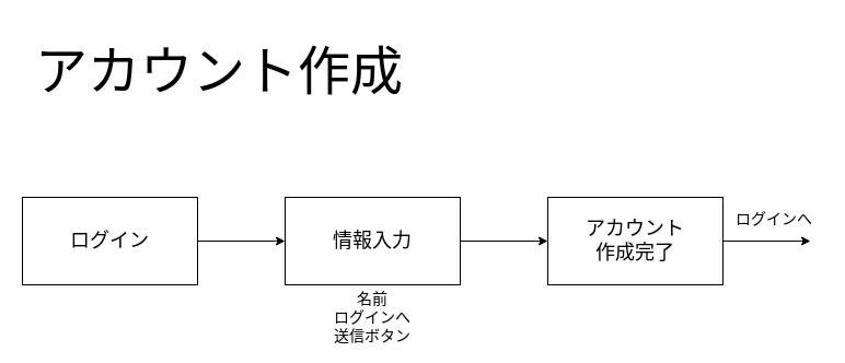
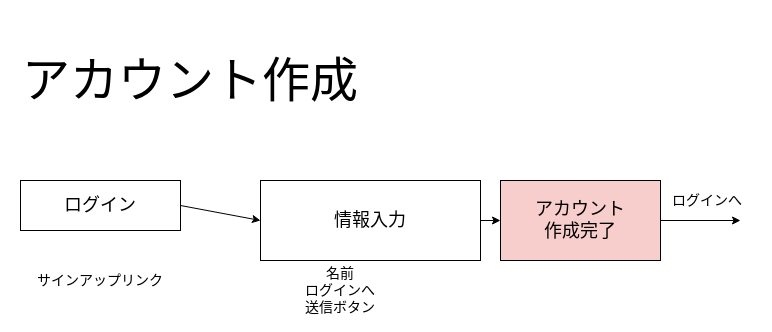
- <mxCell id="2" value="&lt;font style=&quot;font-size: 48px;&quot;&gt;アカウント作成&lt;/font&gt;" style="text;html=1;align=center;verticalAlign=middle;whiteSpace=wrap;rounded=0;" vertex="1" parent="1"><mxGeometry x="30" y="5" width="340" height="120" as="geometry" /></mxCell>
+ <mxCell id="2" value="&lt;font style=&quot;font-size: 48px;&quot;&gt;アカウント作成&lt;/font&gt;" style="text;html=1;align=center;verticalAlign=middle;whiteSpace=wrap;rounded=0;" vertex="1" parent="1"><mxGeometry x="20" y="20" width="340" height="120" as="geometry" /></mxCell>
- <mxCell id="3" value="ログイン" style="rounded=0;whiteSpace=wrap;html=1;fontSize=18;" vertex="1" parent="1"><mxGeometry x="20" y="180" width="160" height="80" as="geometry" /></mxCell>
+ <mxCell id="3" value="ログイン" style="rounded=0;whiteSpace=wrap;html=1;fontSize=18;" vertex="1" parent="1"><mxGeometry x="20" y="180" width="160" height="50" as="geometry" /></mxCell>
- <mxCell id="4" value="情報入力" style="rounded=0;whiteSpace=wrap;html=1;fontSize=18;" vertex="1" parent="1"><mxGeometry x="260" y="180" width="160" height="80" as="geometry" /></mxCell>
+ <mxCell id="4" value="情報入力" style="rounded=0;whiteSpace=wrap;html=1;fontSize=18;" vertex="1" parent="1"><mxGeometry x="260" y="180" width="220" height="80" as="geometry" /></mxCell>
- <mxCell id="8" value="アカウント&lt;div&gt;作成完了&lt;/div&gt;" style="rounded=0;whiteSpace=wrap;html=1;fontSize=18;" vertex="1" parent="1"><mxGeometry x="500" y="180" width="160" height="80" as="geometry" /></mxCell>
+ <mxCell id="8" value="アカウント&lt;div&gt;作成完了&lt;/div&gt;" style="rounded=0;whiteSpace=wrap;html=1;fontSize=18;fillColor=#f8cecc;" vertex="1" parent="1"><mxGeometry x="500" y="180" width="160" height="80" as="geometry" /></mxCell>
+ <mxCell id="6" value="&lt;span style=&quot;font-size: 14px;&quot;&gt;サインアップリンク&lt;/span&gt;" style="text;html=1;align=center;verticalAlign=middle;whiteSpace=wrap;rounded=0;" vertex="1" parent="1"><mxGeometry x="20" y="260" width="160" height="40" as="geometry" /></mxCell>
